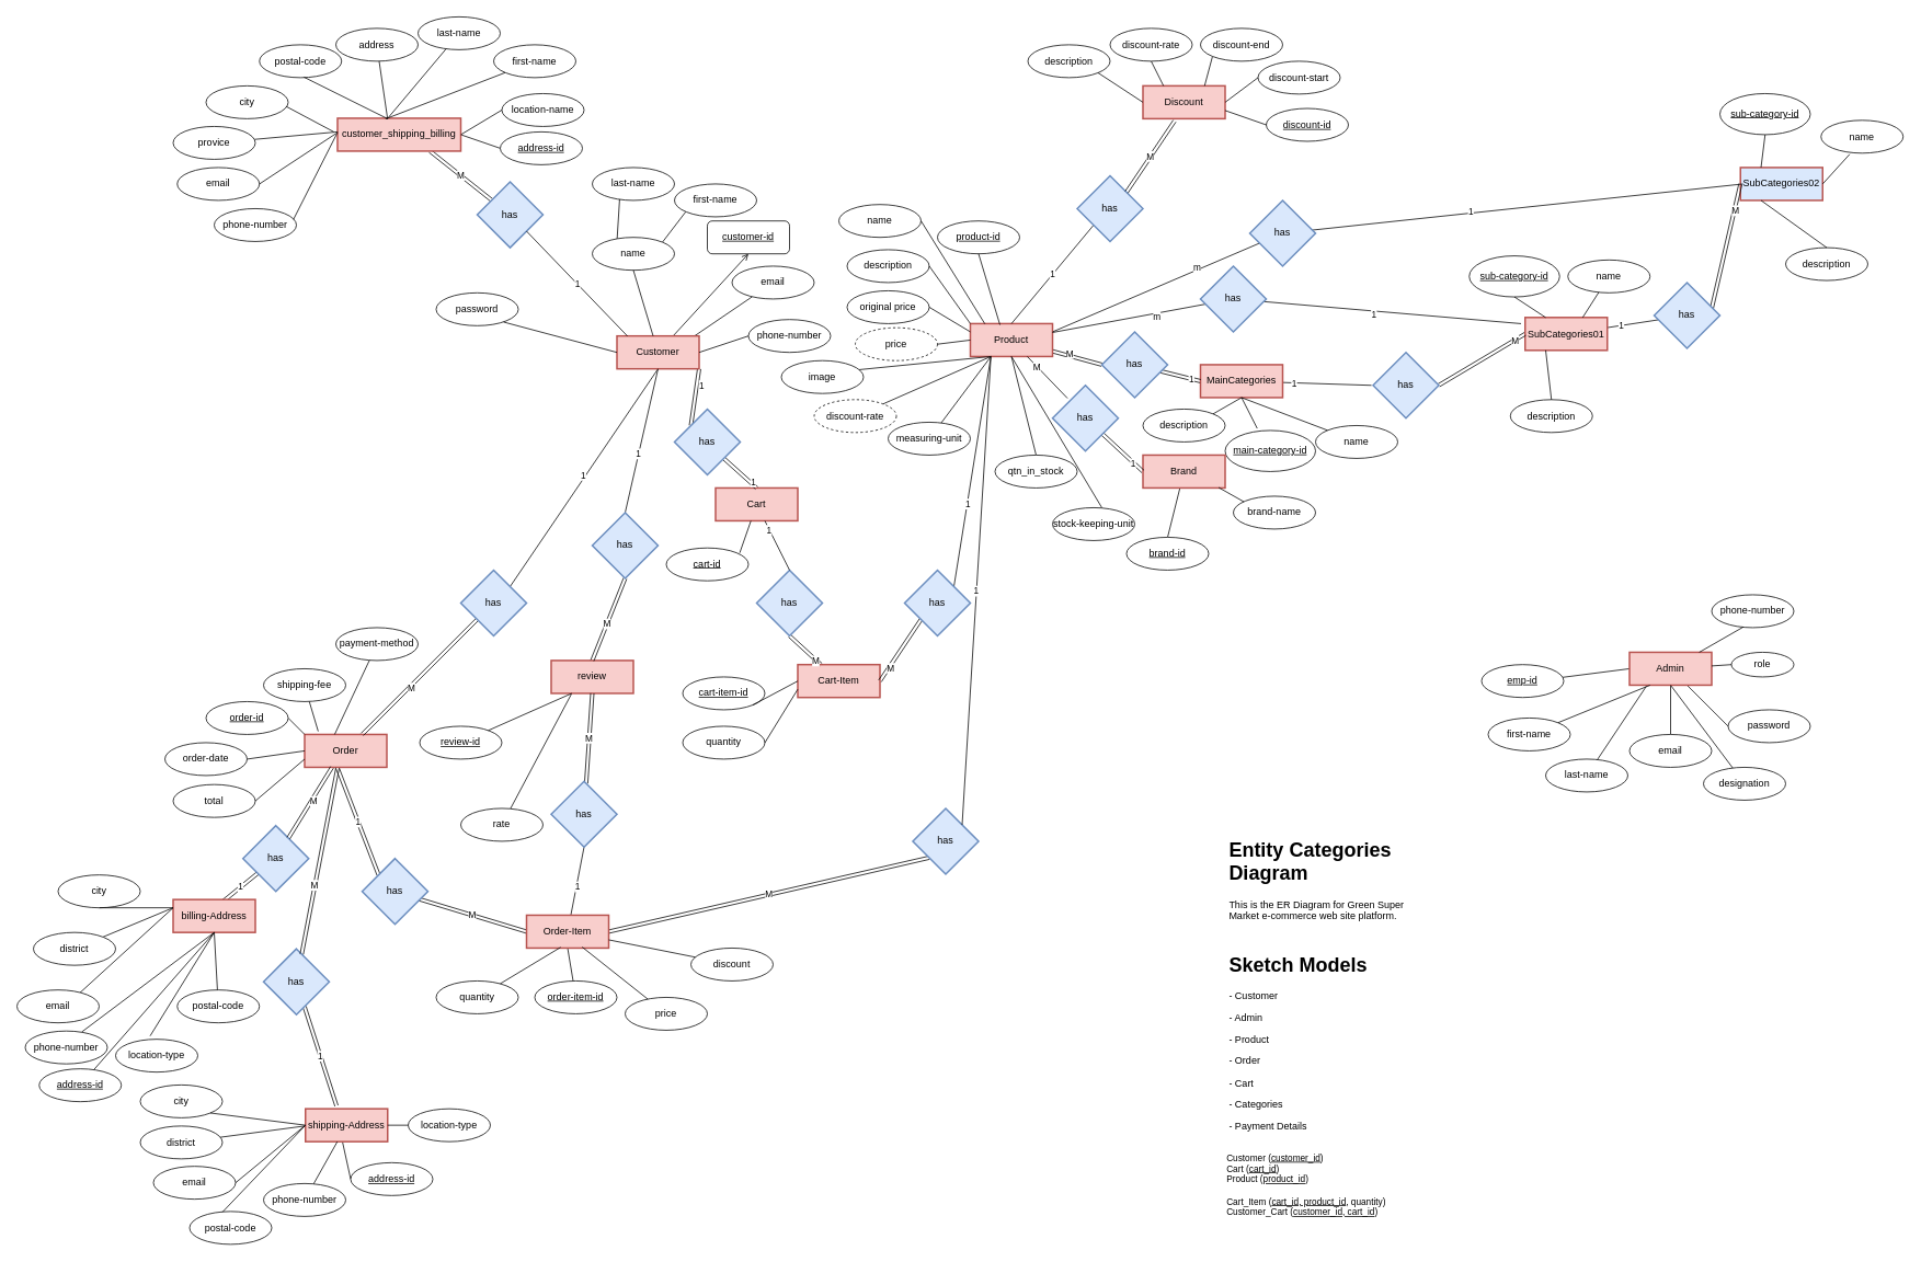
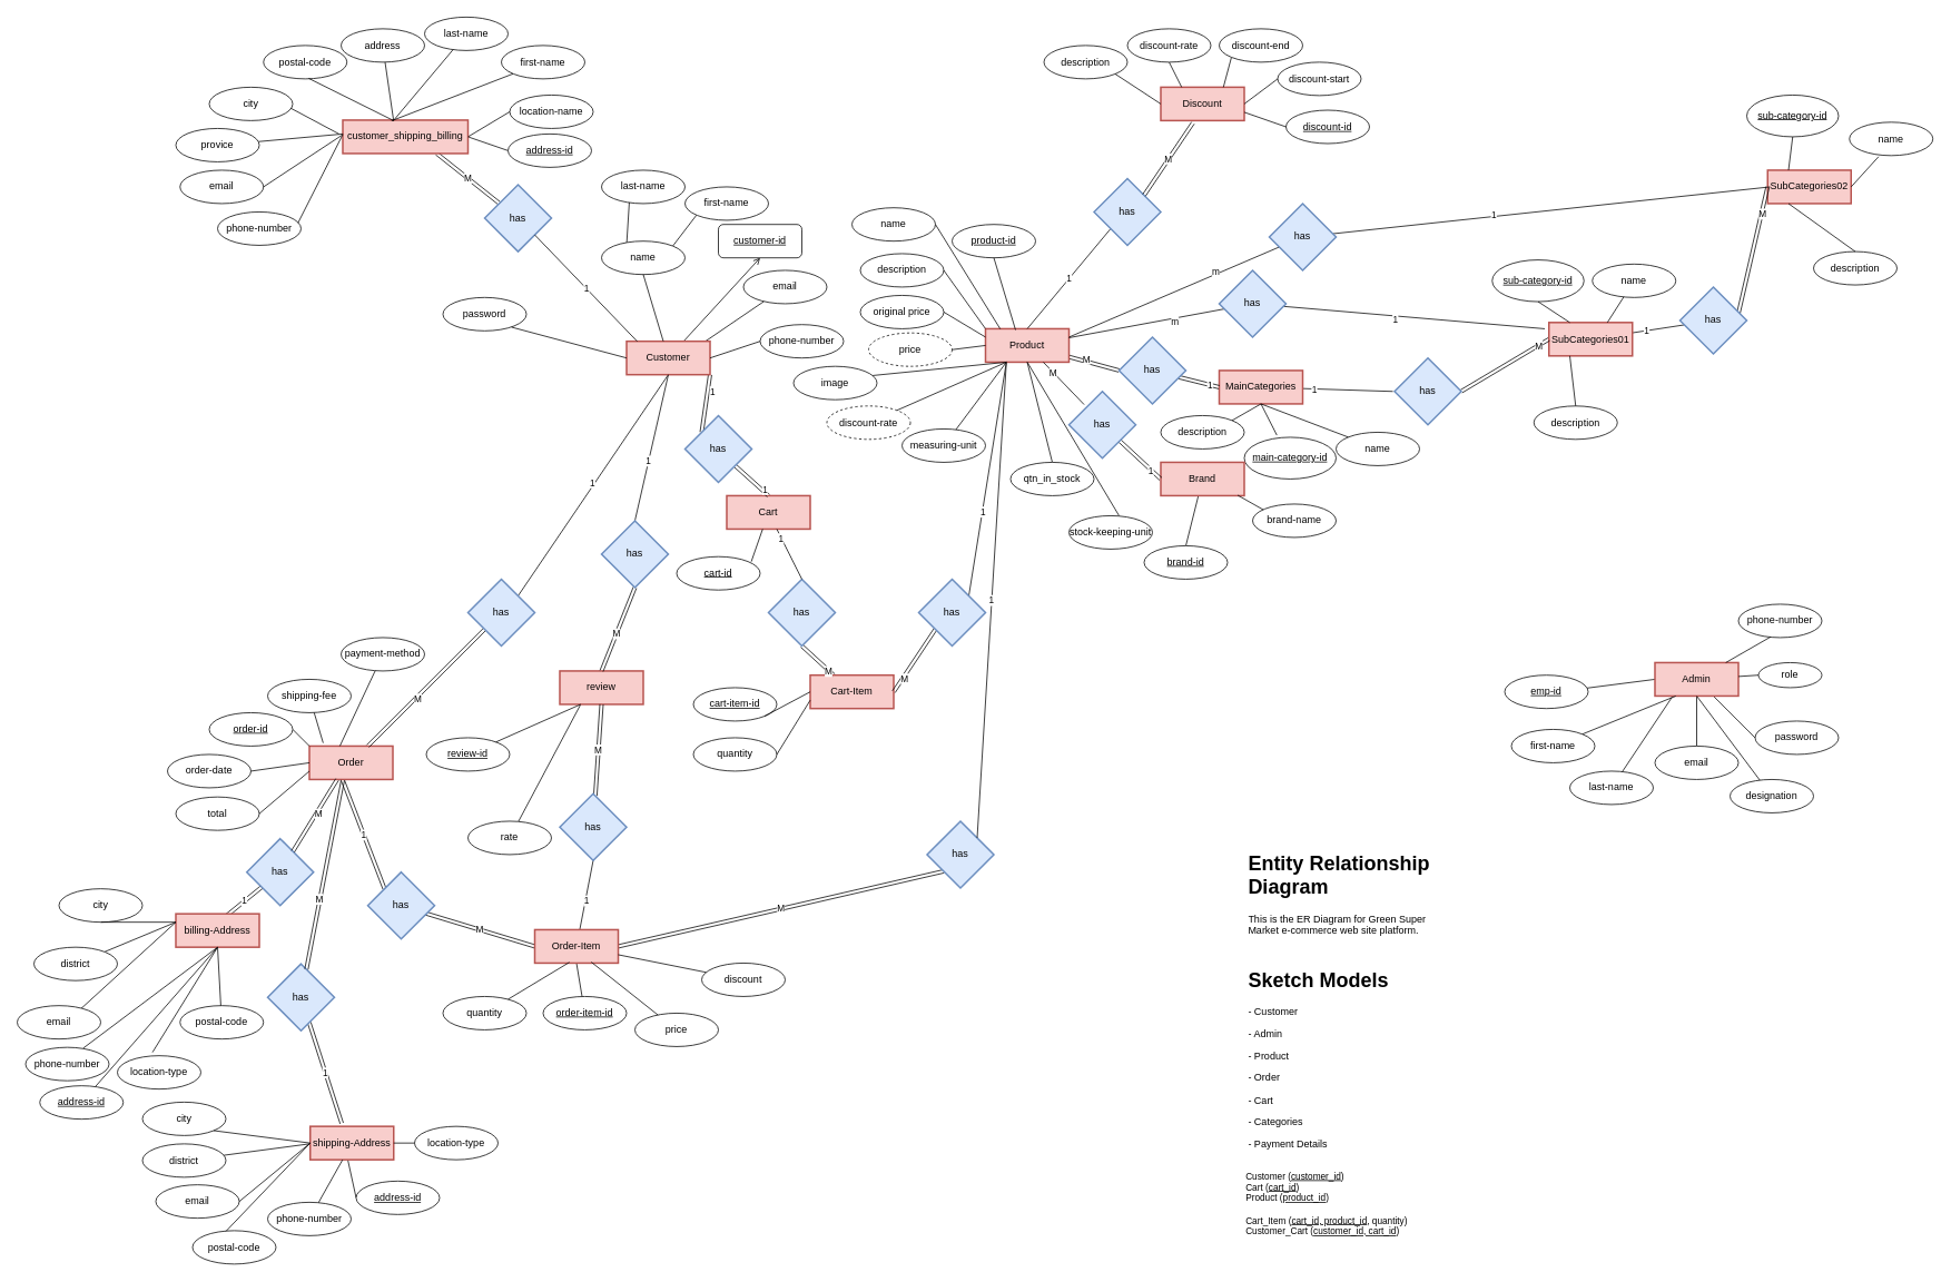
- <mxCell id="67" value="SubCategories02" style="rounded=0;whiteSpace=wrap;html=1;strokeWidth=2;fillColor=#dae8fc;strokeColor=#b85450;" parent="1" vertex="1"><mxGeometry x="2117" y="203.42" width="100" height="40" as="geometry" /></mxCell>
+ <mxCell id="67" value="SubCategories02" style="rounded=0;whiteSpace=wrap;html=1;strokeWidth=2;fillColor=#f8cecc;strokeColor=#b85450;" parent="1" vertex="1"><mxGeometry x="2117" y="203.42" width="100" height="40" as="geometry" /></mxCell>
- <mxCell id="2" value="&lt;h1&gt;Entity Categories Diagram&lt;/h1&gt;&lt;p&gt;This is the ER Diagram for Green Super Market e-commerce web site platform.&lt;/p&gt;" style="text;html=1;strokeColor=none;fillColor=none;spacing=5;spacingTop=-20;whiteSpace=wrap;overflow=hidden;rounded=0;" parent="1" vertex="1"><mxGeometry x="1490" y="1014" width="240" height="130" as="geometry" /></mxCell>
+ <mxCell id="2" value="&lt;h1&gt;Entity Relationship Diagram&lt;/h1&gt;&lt;p&gt;This is the ER Diagram for Green Super Market e-commerce web site platform.&lt;/p&gt;" style="text;html=1;strokeColor=none;fillColor=none;spacing=5;spacingTop=-20;whiteSpace=wrap;overflow=hidden;rounded=0;" parent="1" vertex="1"><mxGeometry x="1490" y="1014" width="240" height="130" as="geometry" /></mxCell>
